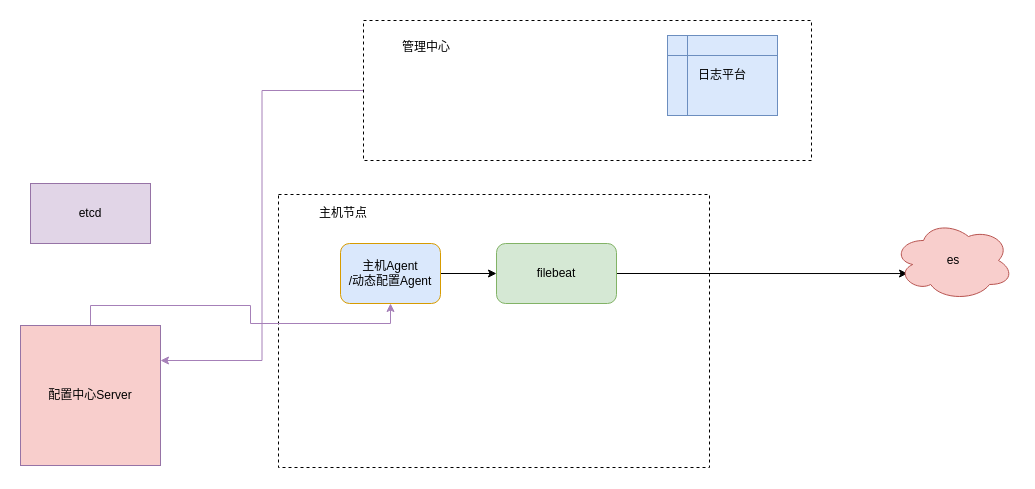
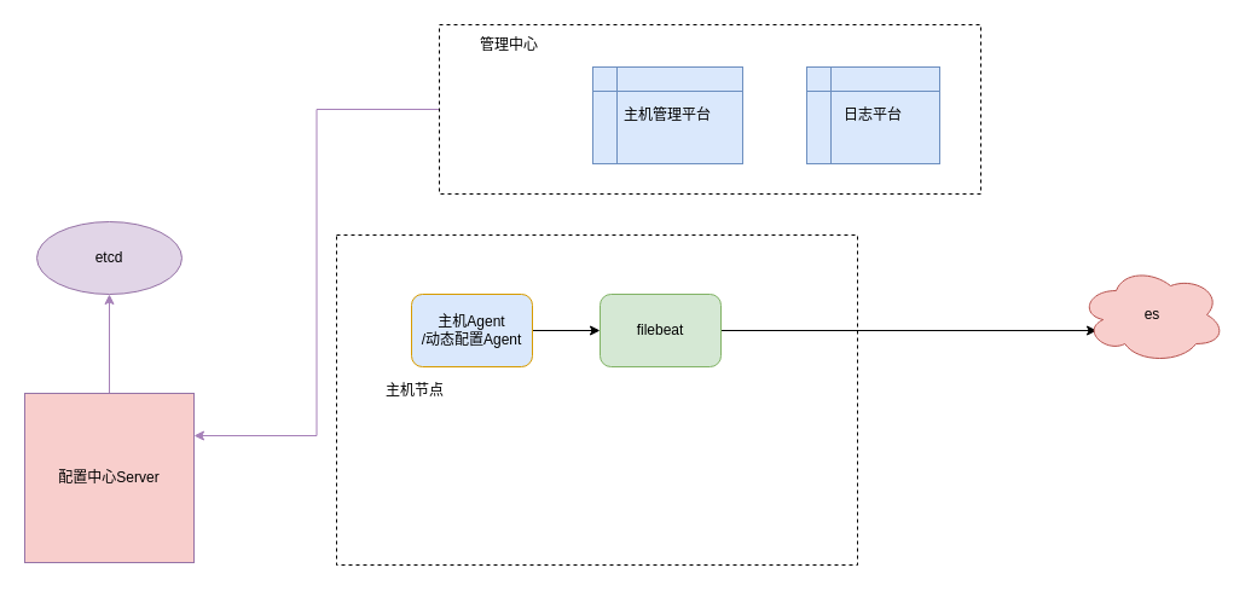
- <mxCell id="15" value="管理中心" style="text;html=1;strokeColor=none;fillColor=none;align=center;verticalAlign=middle;whiteSpace=wrap;rounded=0;" parent="1" vertex="1"><mxGeometry x="371" y="37" width="110" height="20" as="geometry" /></mxCell>
+ <mxCell id="15" value="管理中心" style="text;html=1;strokeColor=none;fillColor=none;align=center;verticalAlign=middle;whiteSpace=wrap;rounded=0;" parent="1" vertex="1"><mxGeometry x="366" y="27" width="110" height="20" as="geometry" /></mxCell>
- <mxCell id="12" value="日志平台" style="shape=internalStorage;whiteSpace=wrap;html=1;backgroundOutline=1;strokeColor=#6c8ebf;fillColor=#dae8fc;" parent="1" vertex="1"><mxGeometry x="667" y="35" width="110" height="80" as="geometry" /></mxCell>
+ <mxCell id="12" value="日志平台" style="shape=internalStorage;whiteSpace=wrap;html=1;backgroundOutline=1;strokeColor=#6c8ebf;fillColor=#dae8fc;" parent="1" vertex="1"><mxGeometry x="667" y="55" width="110" height="80" as="geometry" /></mxCell>
+ <mxCell id="16" value="&lt;span&gt;主机管理平台&lt;/span&gt;" style="shape=internalStorage;whiteSpace=wrap;html=1;backgroundOutline=1;strokeColor=#6c8ebf;fillColor=#dae8fc;" parent="1" vertex="1"><mxGeometry x="490" y="55" width="124" height="80" as="geometry" /></mxCell>
- <mxCell id="10" value="etcd" style="rounded=0;whiteSpace=wrap;html=1;fillColor=#e1d5e7;strokeColor=#9673a6;" parent="1" vertex="1"><mxGeometry x="30" y="183" width="120" height="60" as="geometry" /></mxCell>
+ <mxCell id="10" value="etcd" style="ellipse;whiteSpace=wrap;html=1;fillColor=#e1d5e7;strokeColor=#9673a6;" parent="1" vertex="1"><mxGeometry x="30" y="183" width="120" height="60" as="geometry" /></mxCell>
- <mxCell id="9" value="主机节点" style="text;html=1;strokeColor=none;fillColor=none;align=center;verticalAlign=middle;whiteSpace=wrap;rounded=0;dashed=1;" parent="1" vertex="1"><mxGeometry x="296" y="203" width="94" height="20" as="geometry" /></mxCell>
+ <mxCell id="9" value="主机节点" style="text;html=1;strokeColor=none;fillColor=none;align=center;verticalAlign=middle;whiteSpace=wrap;rounded=0;dashed=1;" parent="1" vertex="1"><mxGeometry x="296" y="313" width="94" height="20" as="geometry" /></mxCell>
- <mxCell id="8" value="filebeat" style="rounded=1;whiteSpace=wrap;html=1;fillColor=#d5e8d4;strokeColor=#82b366;" parent="1" vertex="1"><mxGeometry x="496" y="243" width="120" height="60" as="geometry" /></mxCell>
+ <mxCell id="8" value="filebeat" style="rounded=1;whiteSpace=wrap;html=1;fillColor=#d5e8d4;strokeColor=#82b366;" parent="1" vertex="1"><mxGeometry x="496" y="243" width="100" height="60" as="geometry" /></mxCell>
- <mxCell id="5" style="edgeStyle=orthogonalEdgeStyle;rounded=0;orthogonalLoop=1;jettySize=auto;html=1;exitX=0.5;exitY=0;exitDx=0;exitDy=0;strokeColor=#A680B8;" parent="1" source="6" target="14" edge="1"><mxGeometry relative="1" as="geometry" /></mxCell>
+ <mxCell id="5" style="edgeStyle=orthogonalEdgeStyle;rounded=0;orthogonalLoop=1;jettySize=auto;html=1;exitX=0.5;exitY=0;exitDx=0;exitDy=0;entryX=0.5;entryY=1;entryDx=0;entryDy=0;strokeColor=#A680B8;" parent="1" source="6" target="10" edge="1"><mxGeometry relative="1" as="geometry" /></mxCell>
